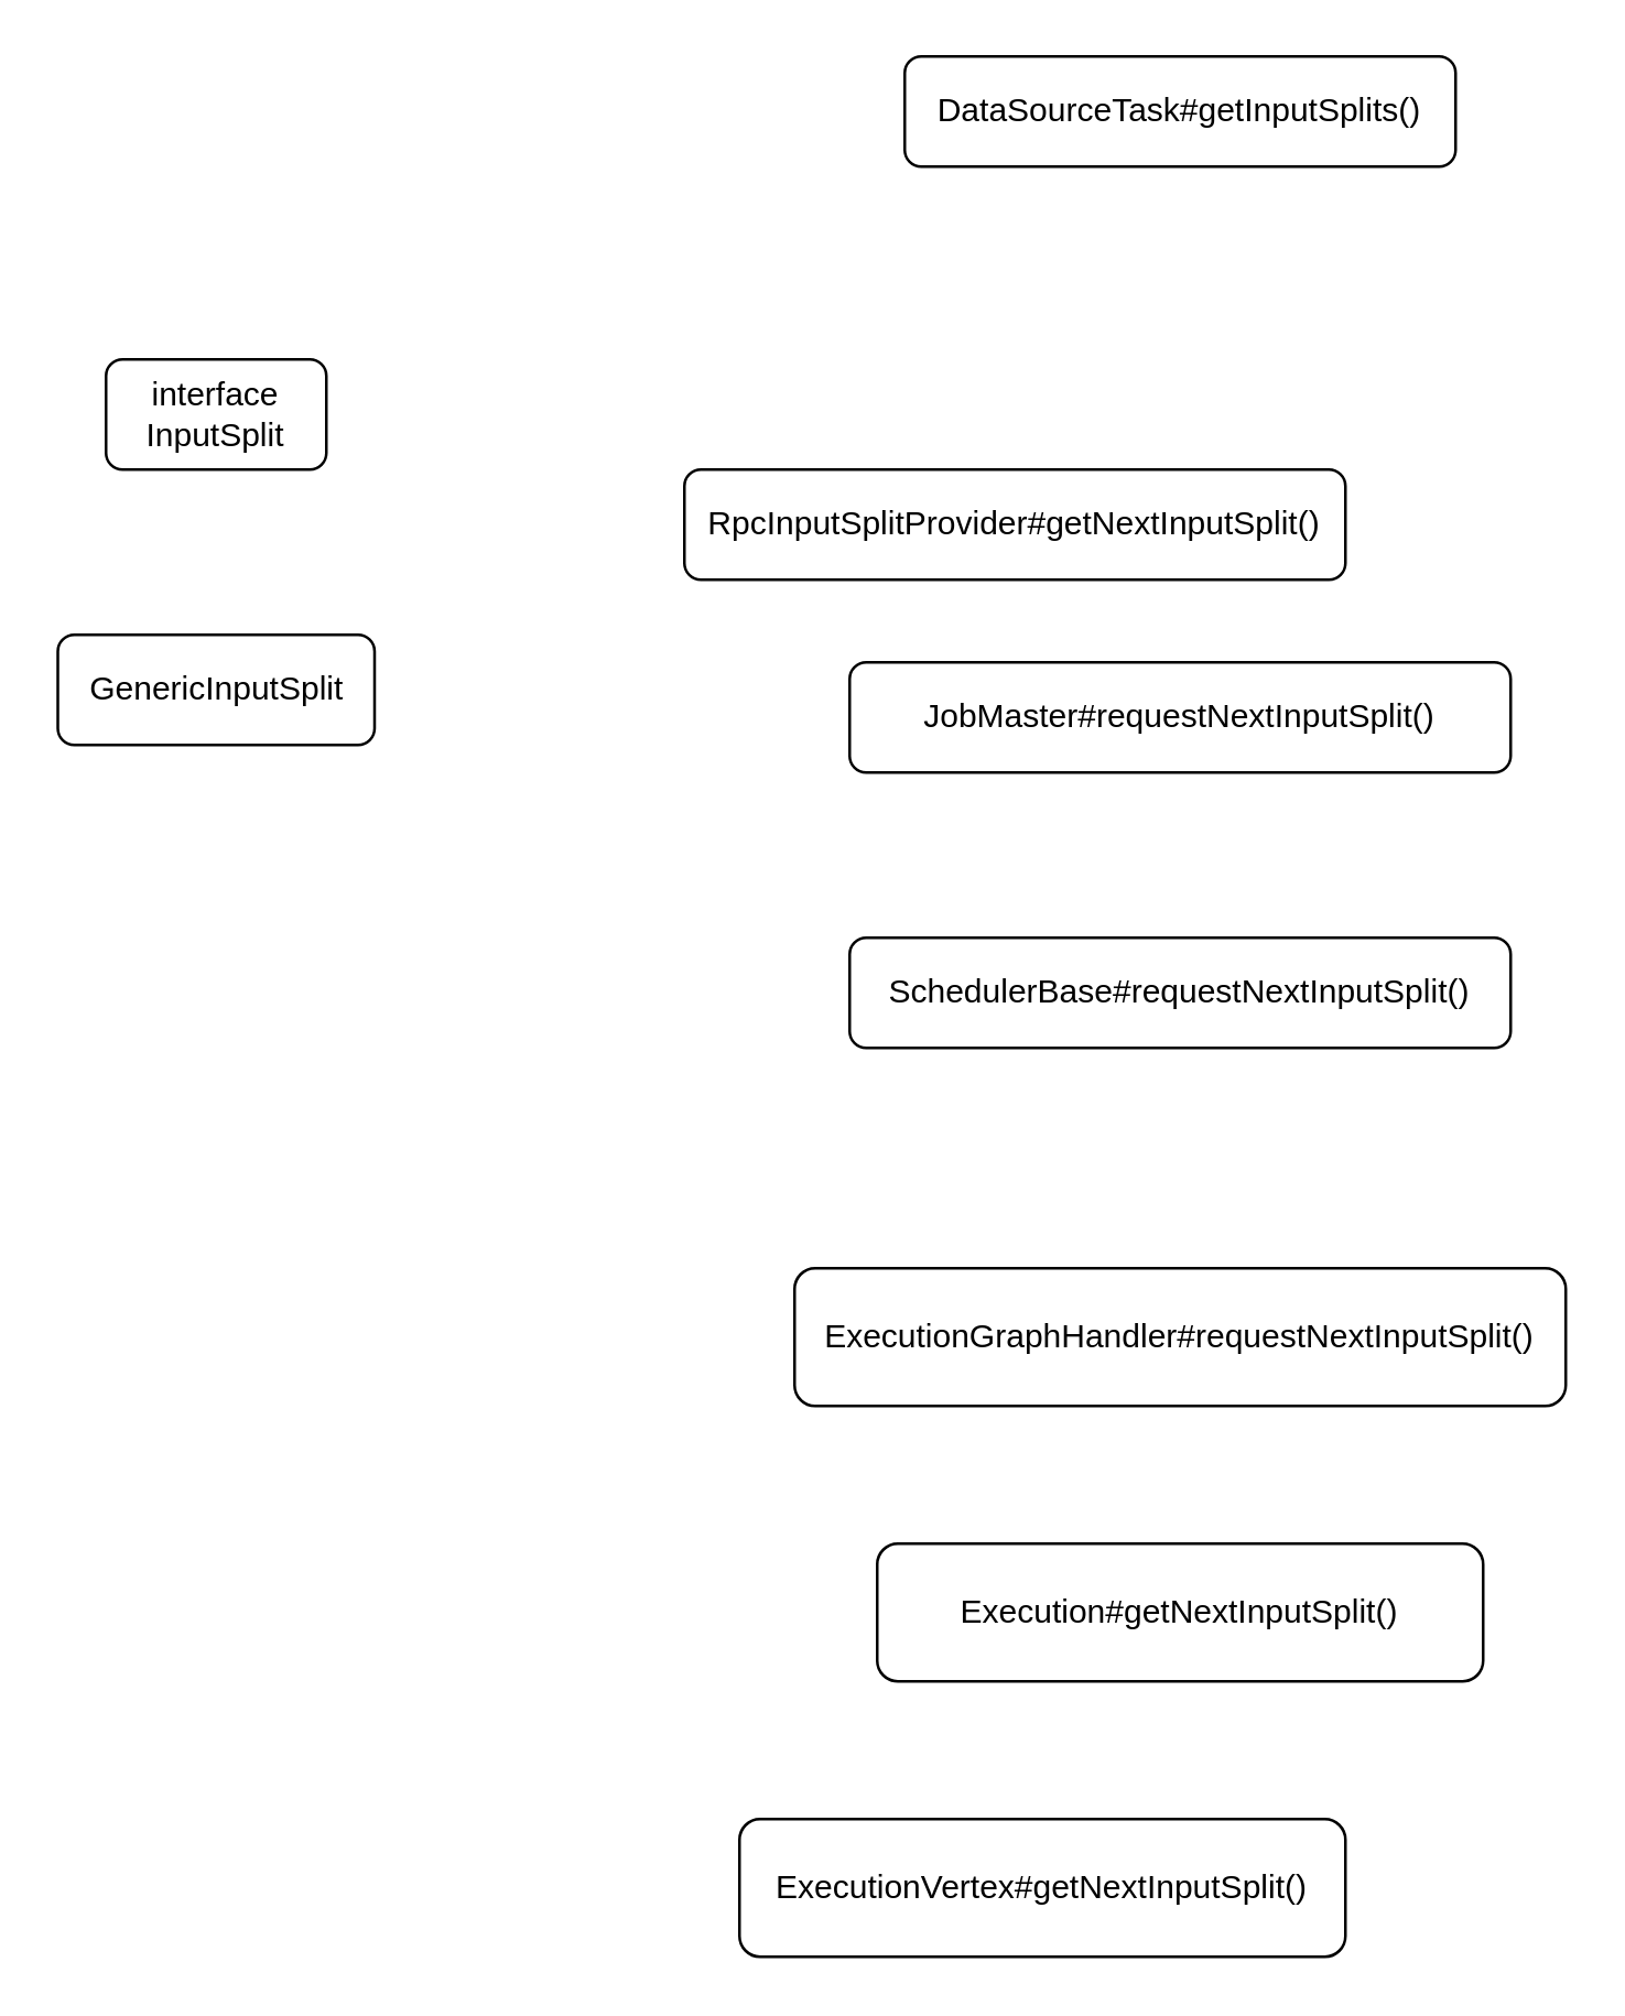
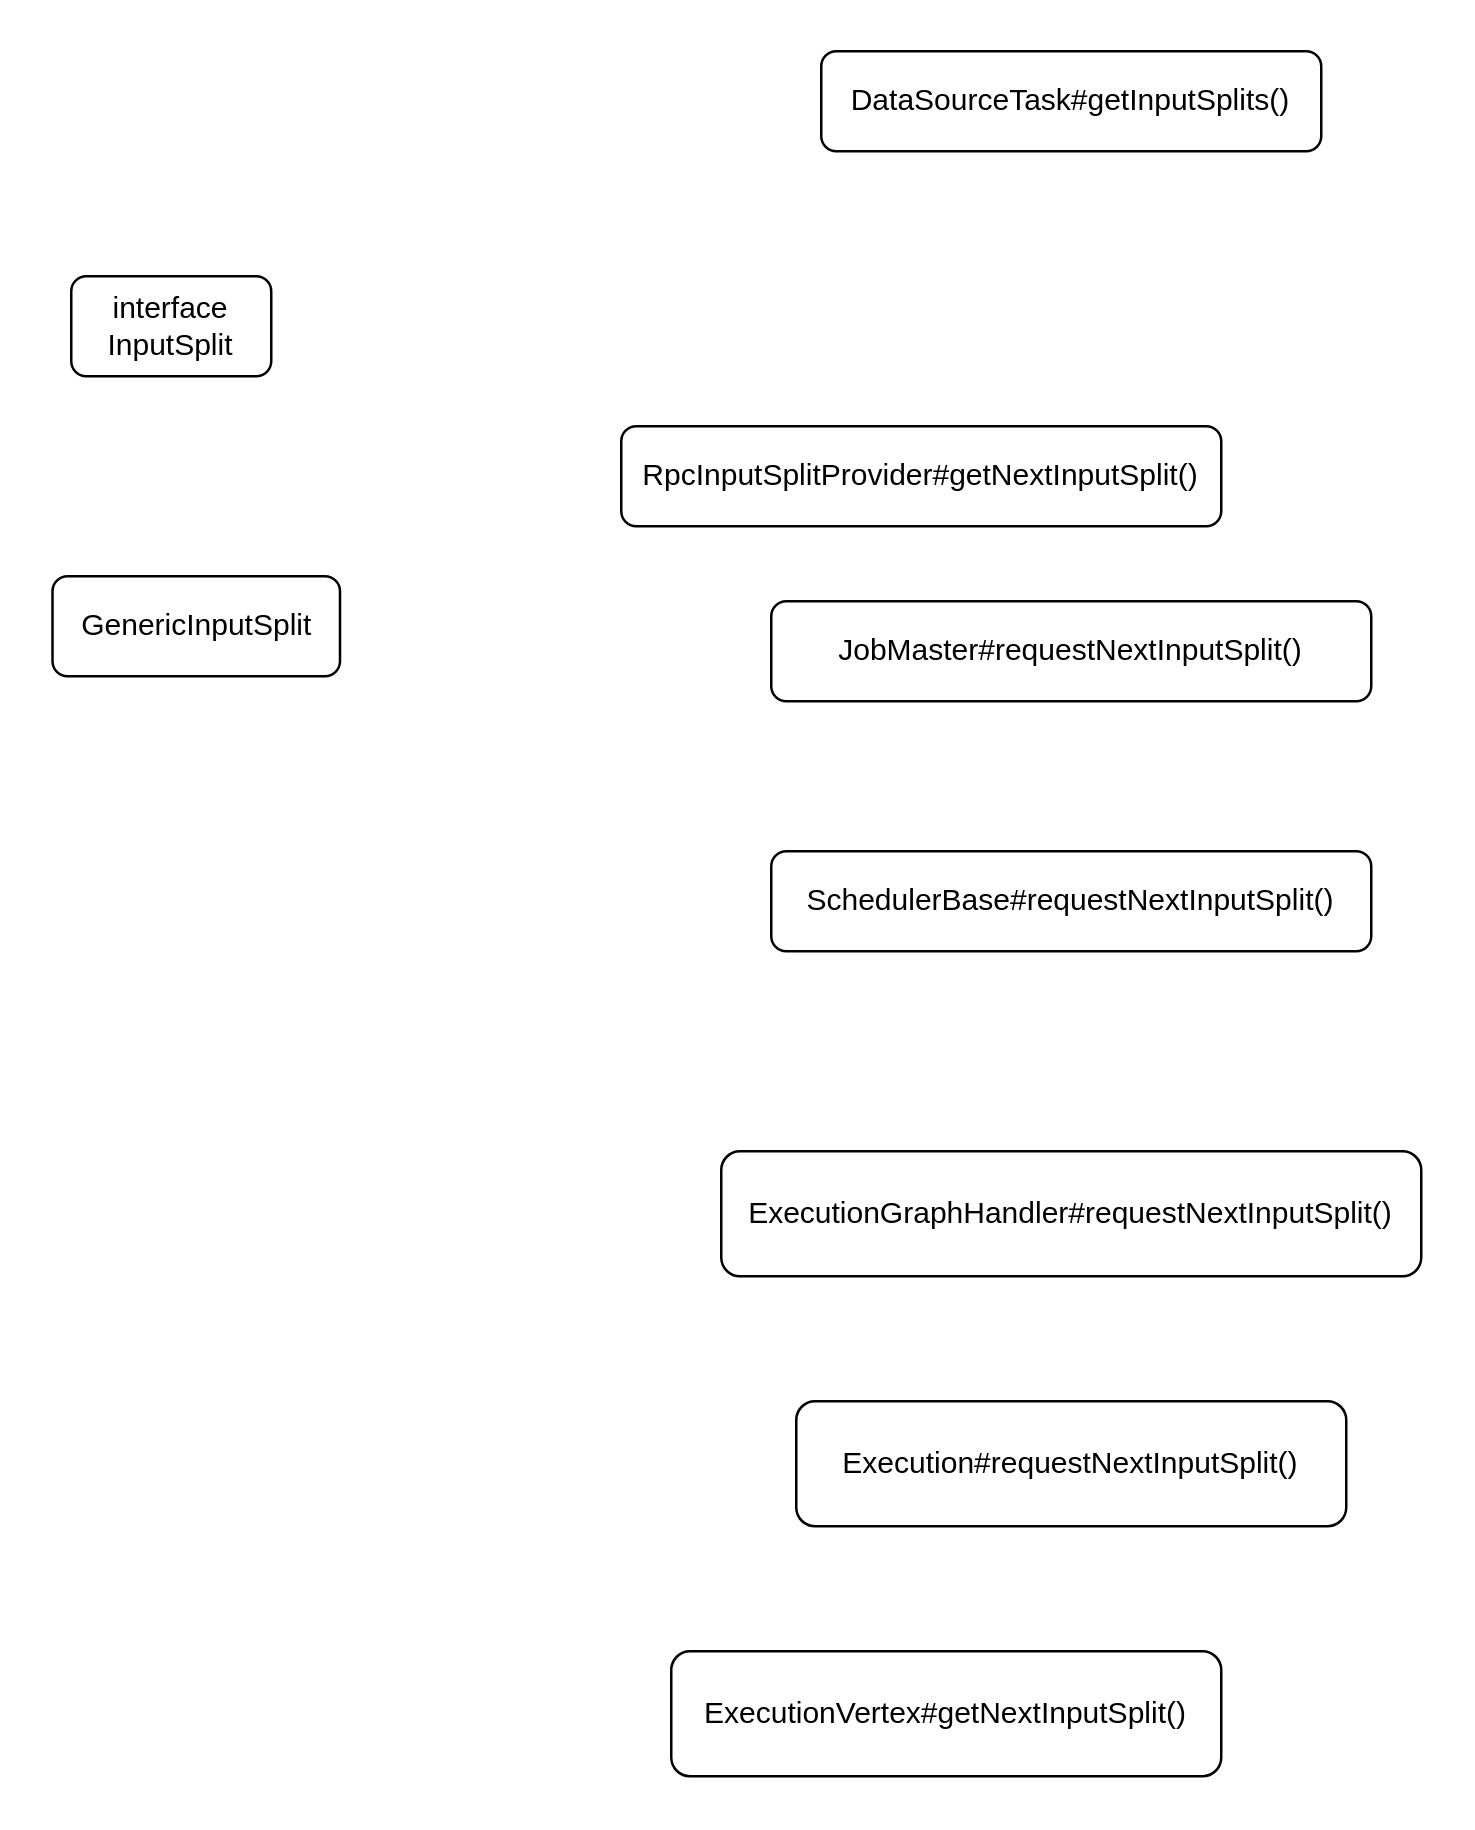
- <mxCell id="2" value="interface InputSplit" style="rounded=1;whiteSpace=wrap;html=1;" parent="1" vertex="1"><mxGeometry x="38" y="130" width="80" height="40" as="geometry" /></mxCell>
+ <mxCell id="2" value="interface InputSplit" style="rounded=1;whiteSpace=wrap;html=1;" parent="1" vertex="1"><mxGeometry x="28" y="110" width="80" height="40" as="geometry" /></mxCell>
- <mxCell id="5" value="Execution#getNextInputSplit()" style="rounded=1;whiteSpace=wrap;html=1;" parent="1" vertex="1"><mxGeometry x="318" y="560" width="220" height="50" as="geometry" /></mxCell>
+ <mxCell id="5" value="Execution#requestNextInputSplit()" style="rounded=1;whiteSpace=wrap;html=1;" parent="1" vertex="1"><mxGeometry x="318" y="560" width="220" height="50" as="geometry" /></mxCell>
